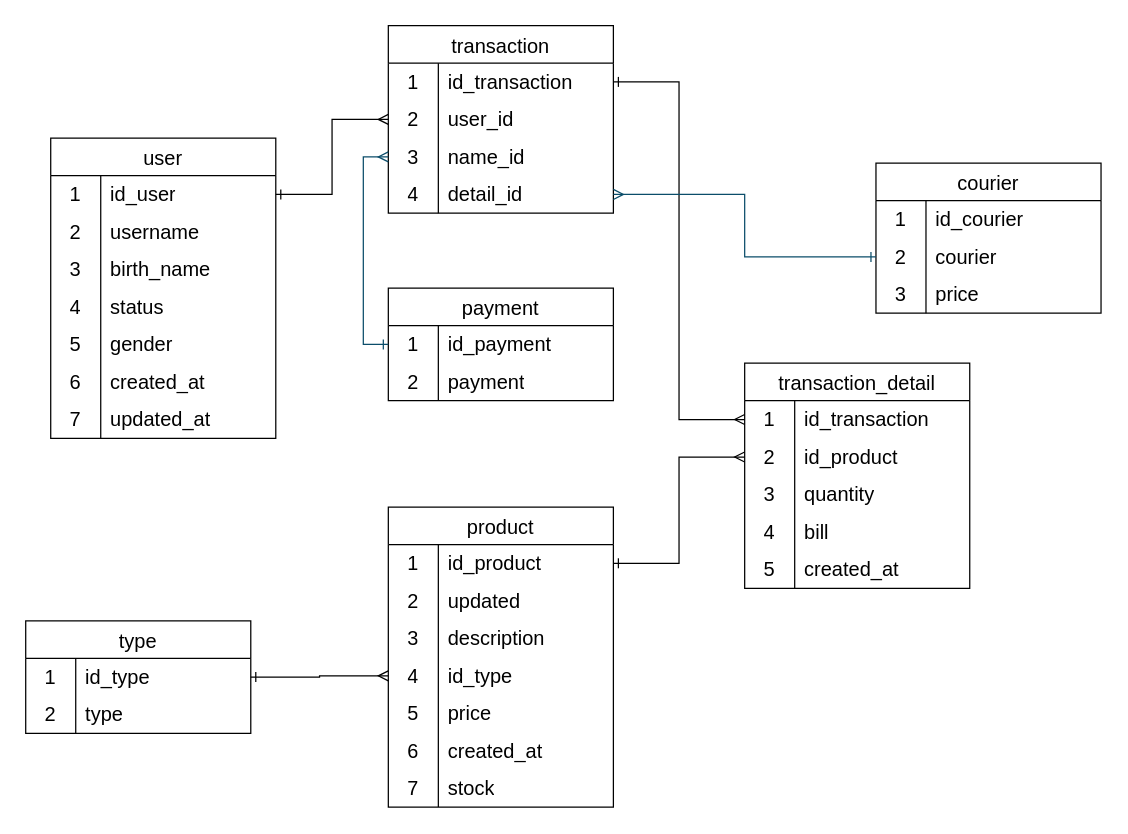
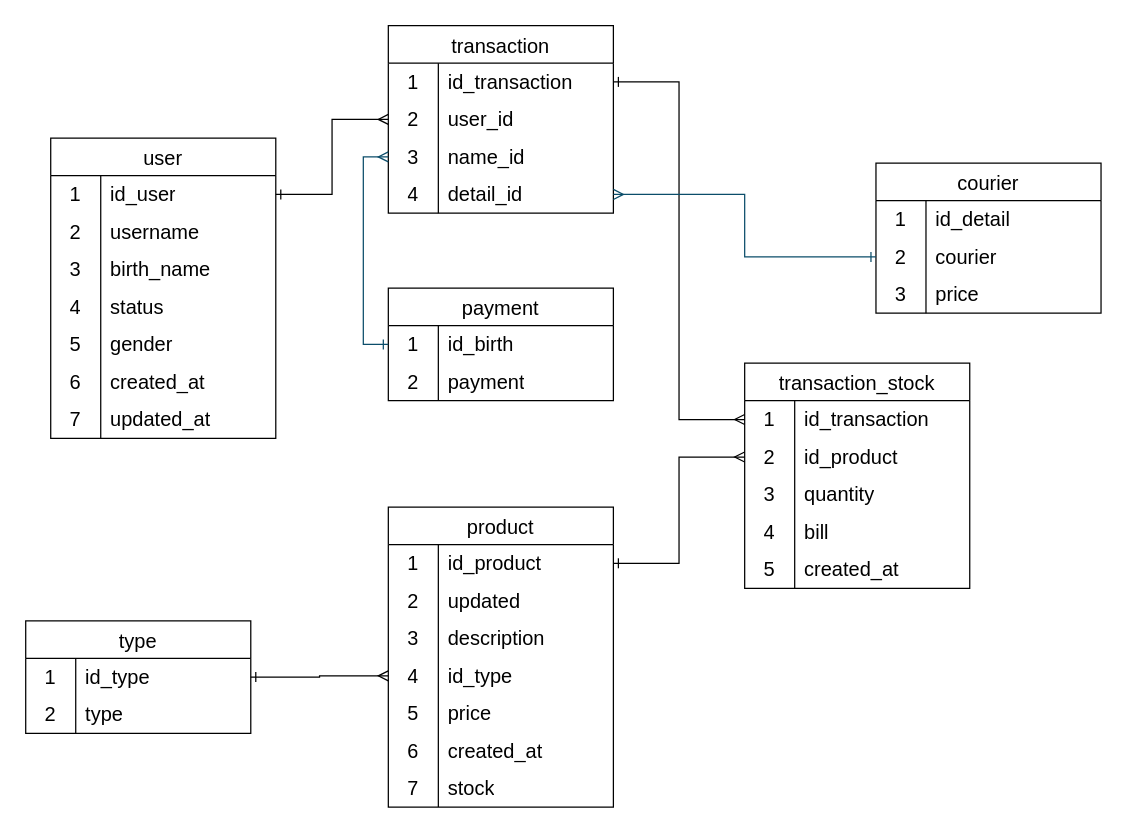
- <mxCell id="98" value="id_courier" style="shape=partialRectangle;html=1;whiteSpace=wrap;connectable=0;fillColor=none;top=0;left=0;bottom=0;right=0;align=left;spacingLeft=6;overflow=hidden;strokeColor=inherit;fontSize=16;" parent="96" vertex="1"><mxGeometry x="40" width="140" height="30" as="geometry"><mxRectangle width="140" height="30" as="alternateBounds" /></mxGeometry></mxCell>
+ <mxCell id="98" value="id_detail" style="shape=partialRectangle;html=1;whiteSpace=wrap;connectable=0;fillColor=none;top=0;left=0;bottom=0;right=0;align=left;spacingLeft=6;overflow=hidden;strokeColor=inherit;fontSize=16;" parent="96" vertex="1"><mxGeometry x="40" width="140" height="30" as="geometry"><mxRectangle width="140" height="30" as="alternateBounds" /></mxGeometry></mxCell>
- <mxCell id="89" value="id_payment" style="shape=partialRectangle;html=1;whiteSpace=wrap;connectable=0;fillColor=none;top=0;left=0;bottom=0;right=0;align=left;spacingLeft=6;overflow=hidden;strokeColor=inherit;fontSize=16;" parent="87" vertex="1"><mxGeometry x="40" width="140" height="30" as="geometry"><mxRectangle width="140" height="30" as="alternateBounds" /></mxGeometry></mxCell>
+ <mxCell id="89" value="id_birth" style="shape=partialRectangle;html=1;whiteSpace=wrap;connectable=0;fillColor=none;top=0;left=0;bottom=0;right=0;align=left;spacingLeft=6;overflow=hidden;strokeColor=inherit;fontSize=16;" parent="87" vertex="1"><mxGeometry x="40" width="140" height="30" as="geometry"><mxRectangle width="140" height="30" as="alternateBounds" /></mxGeometry></mxCell>
- <mxCell id="59" value="transaction_detail" style="shape=table;startSize=30;container=1;collapsible=0;childLayout=tableLayout;fixedRows=1;rowLines=0;fontStyle=0;strokeColor=default;fontSize=16;" parent="1" vertex="1"><mxGeometry x="595" y="290" width="180" height="180" as="geometry" /></mxCell>
+ <mxCell id="59" value="transaction_stock" style="shape=table;startSize=30;container=1;collapsible=0;childLayout=tableLayout;fixedRows=1;rowLines=0;fontStyle=0;strokeColor=default;fontSize=16;" parent="1" vertex="1"><mxGeometry x="595" y="290" width="180" height="180" as="geometry" /></mxCell>
